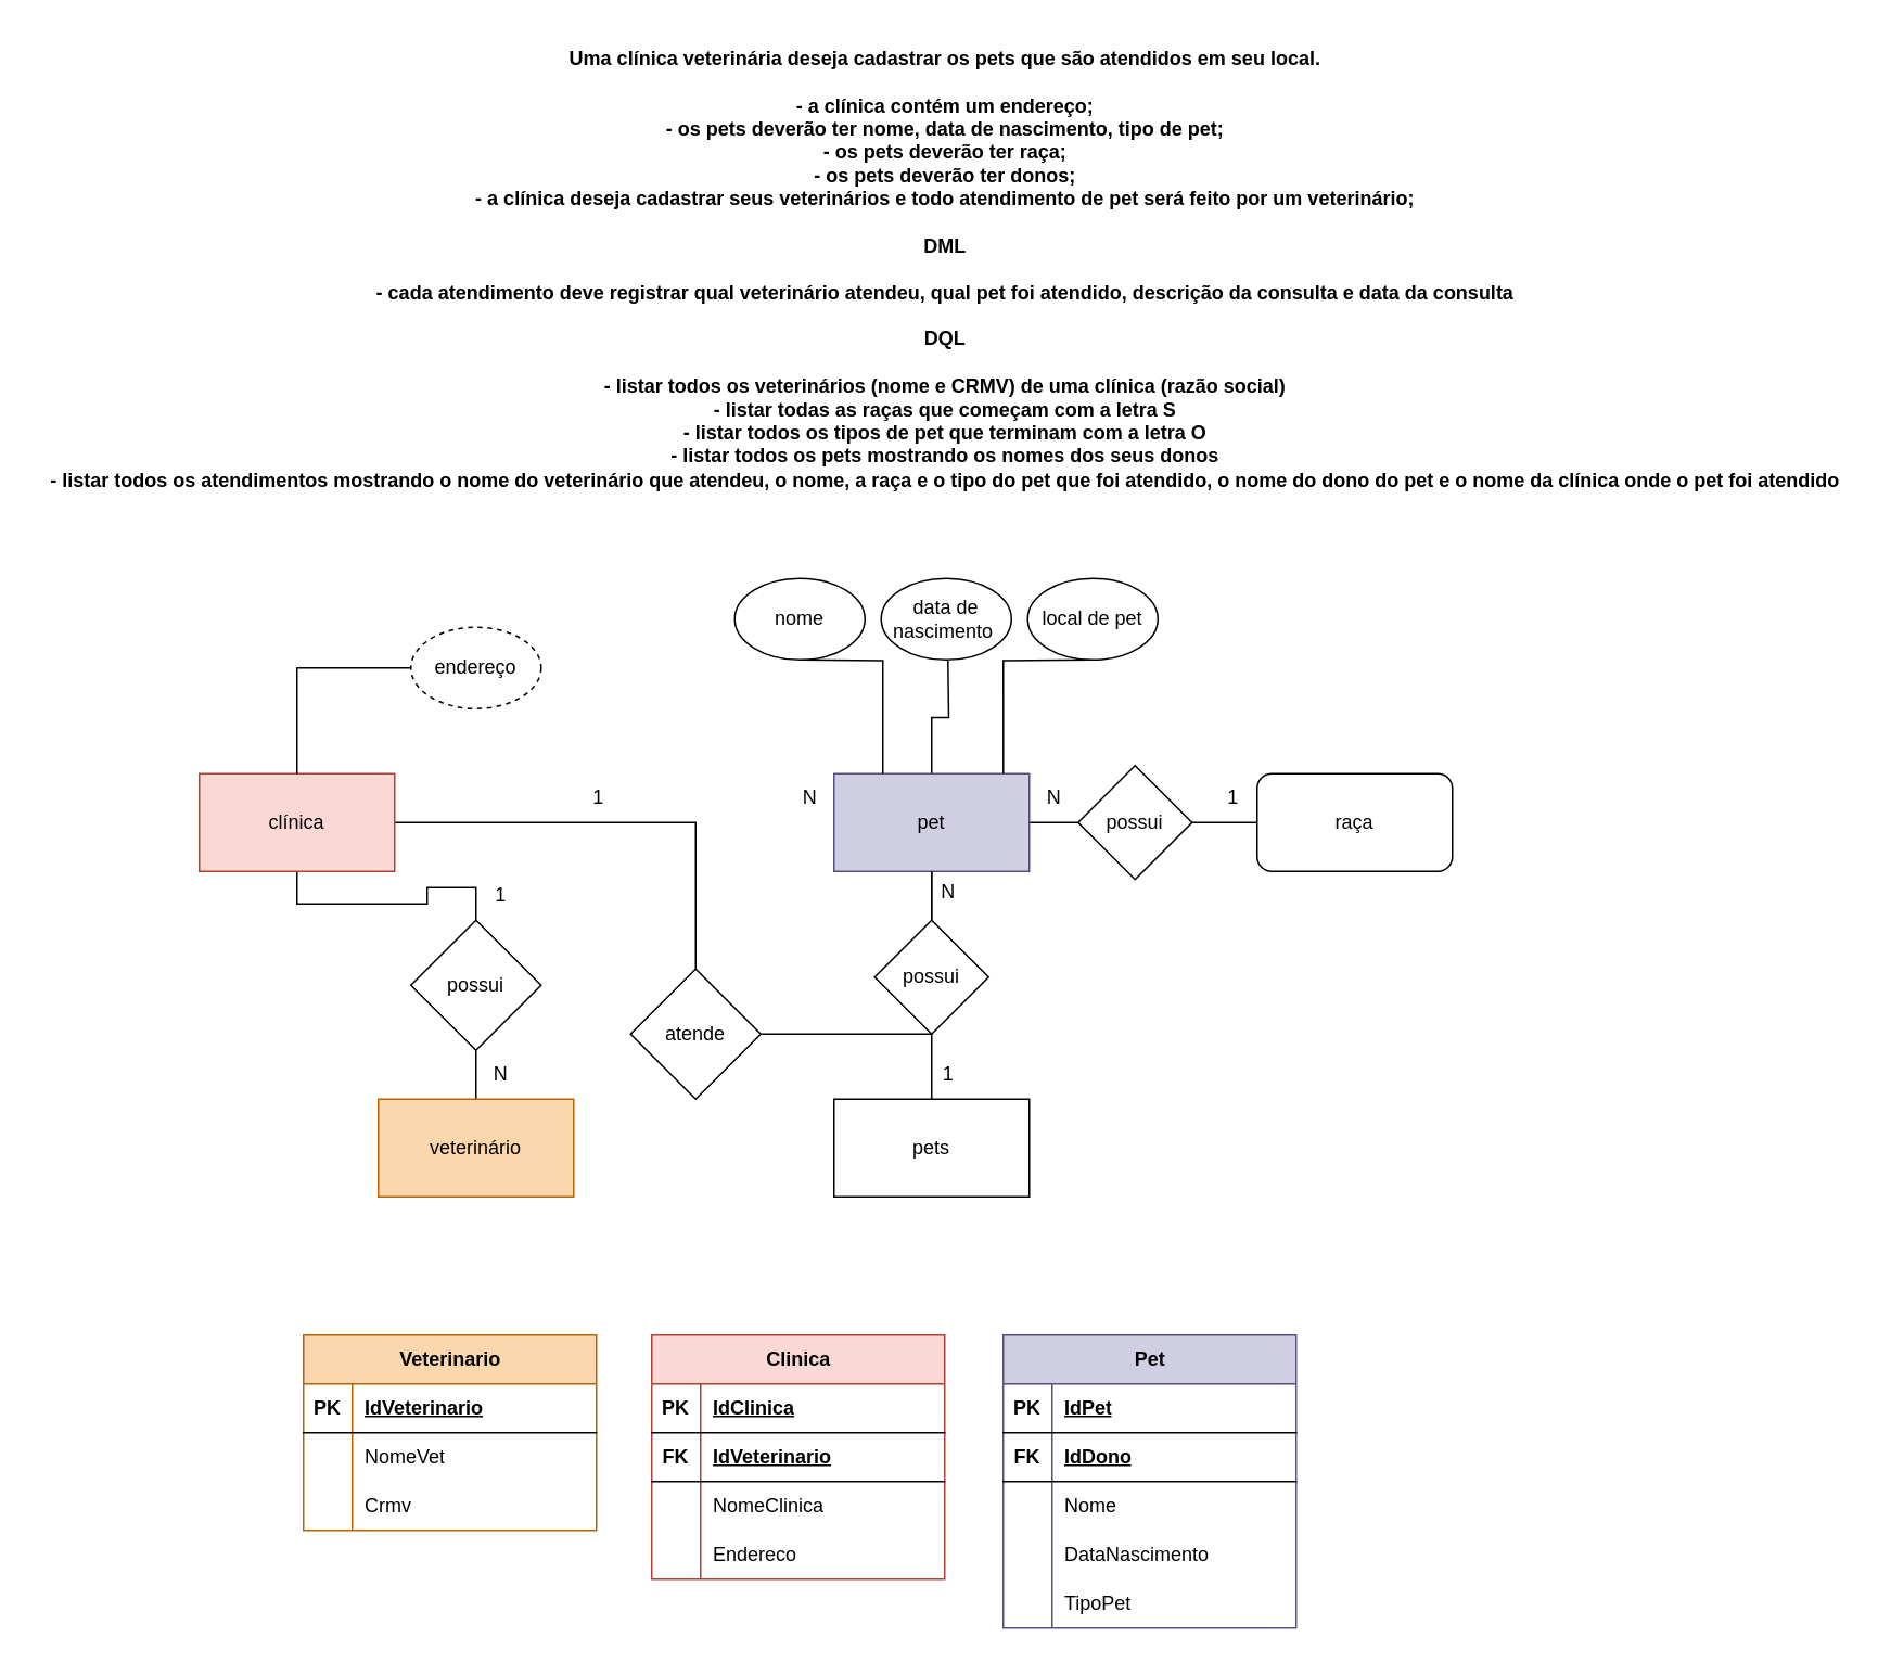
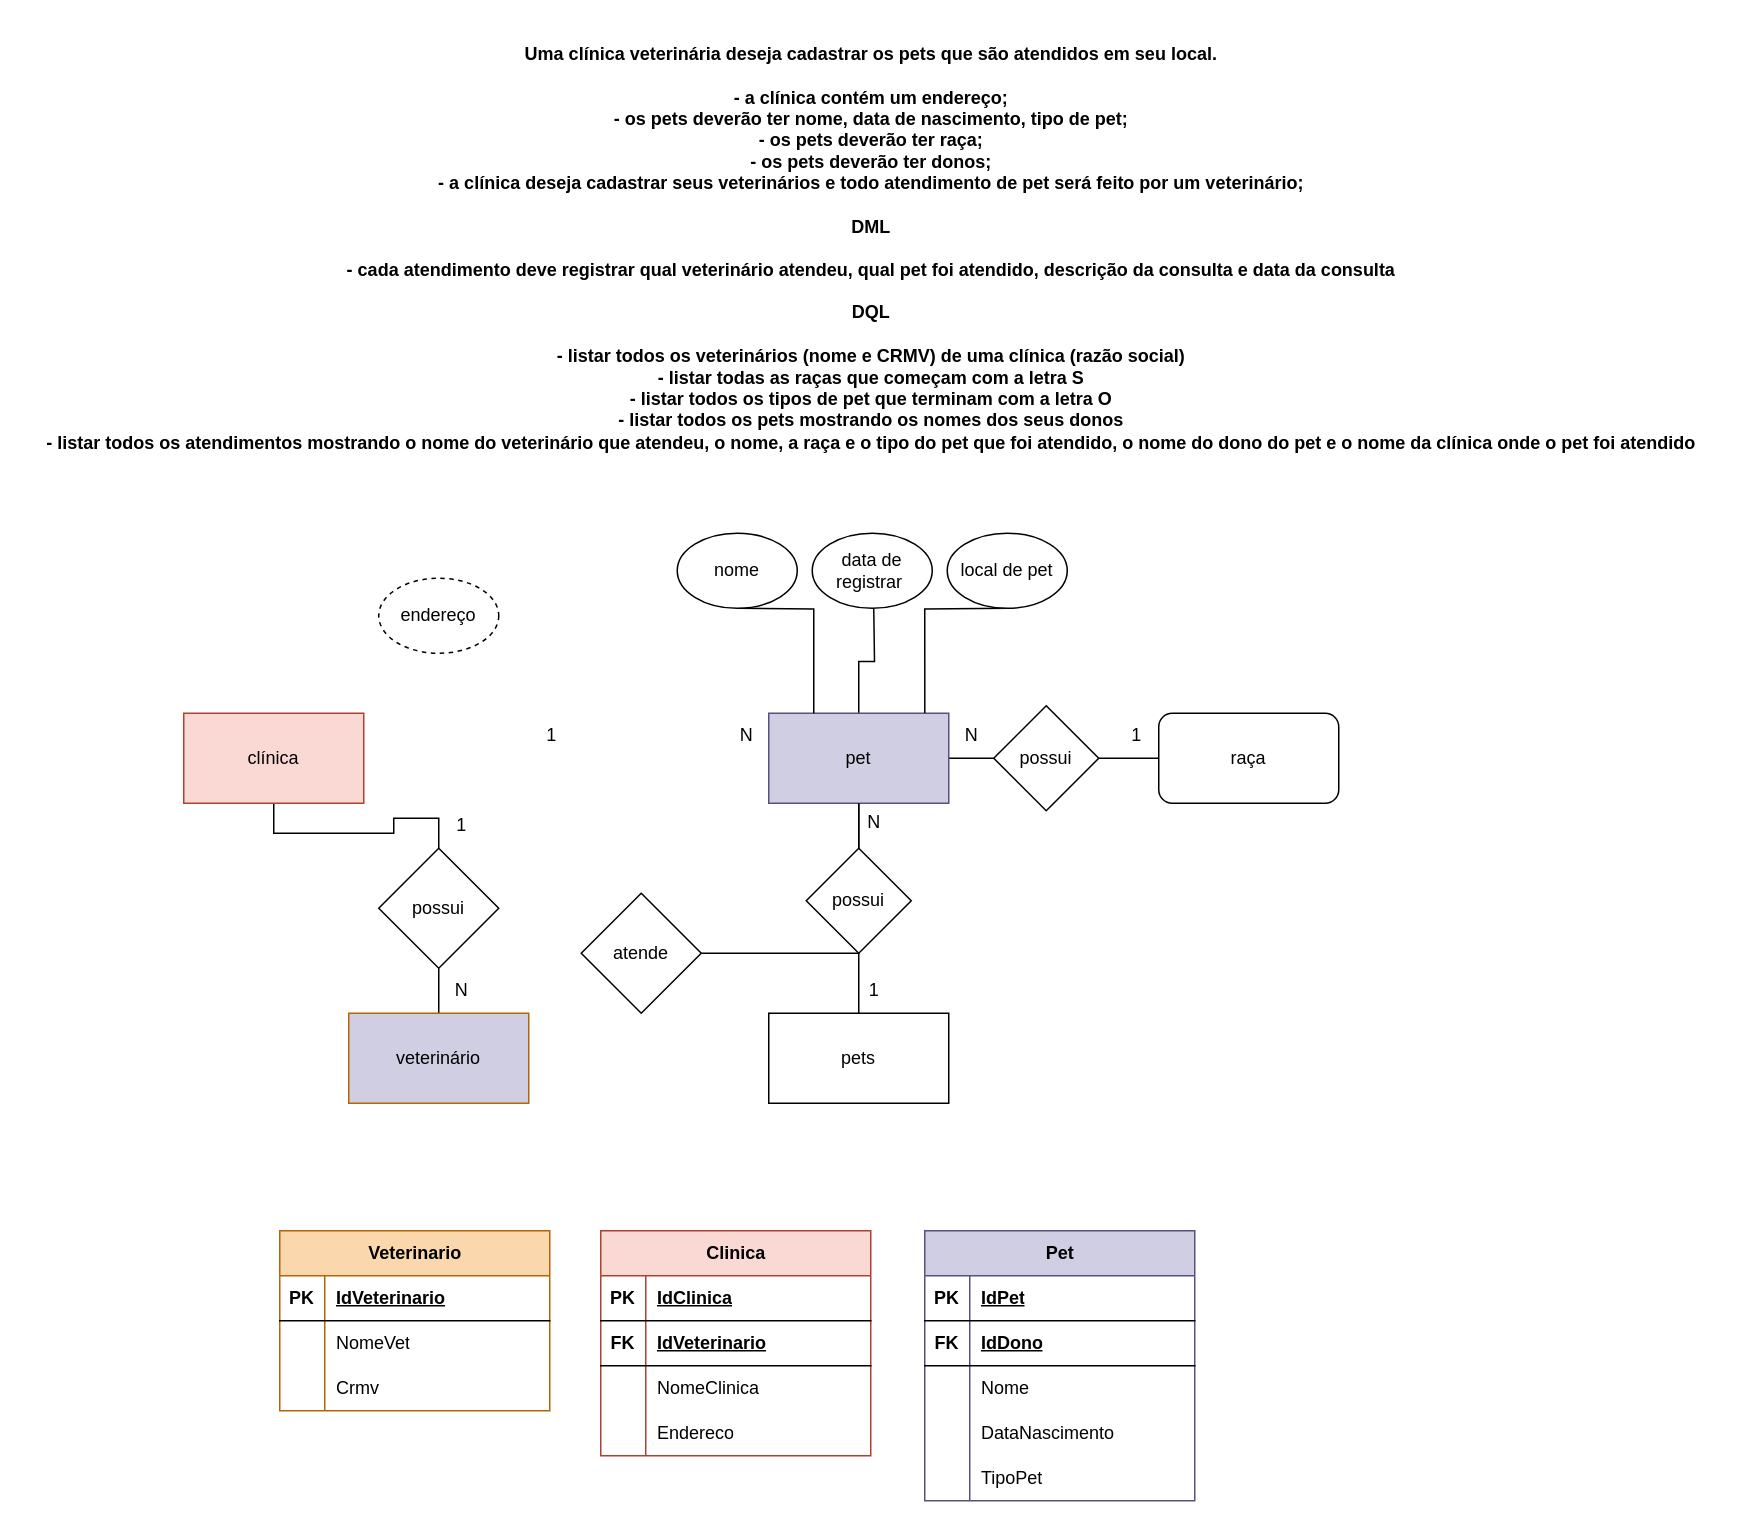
- <mxCell id="16" value="data de nascimento&amp;nbsp;" style="ellipse;whiteSpace=wrap;html=1;" parent="1" vertex="1"><mxGeometry x="541" y="355" width="80" height="50" as="geometry" /></mxCell>
+ <mxCell id="16" value="data de registrar&amp;nbsp;" style="ellipse;whiteSpace=wrap;html=1;" parent="1" vertex="1"><mxGeometry x="541" y="355" width="80" height="50" as="geometry" /></mxCell>
- <mxCell id="6" value="" style="edgeStyle=orthogonalEdgeStyle;rounded=0;orthogonalLoop=1;jettySize=auto;html=1;endArrow=none;endFill=0;" parent="1" source="7" target="5" edge="1"><mxGeometry relative="1" as="geometry" /></mxCell>
- <mxCell id="3" value="" style="edgeStyle=orthogonalEdgeStyle;rounded=0;orthogonalLoop=1;jettySize=auto;html=1;endArrow=none;endFill=0;" parent="1" source="5" target="13" edge="1"><mxGeometry relative="1" as="geometry" /></mxCell>
- <mxCell id="29" value="veterinário" style="rounded=0;whiteSpace=wrap;html=1;fillColor=#fad7ac;strokeColor=#b46504;" parent="1" vertex="1"><mxGeometry x="232" y="675" width="120" height="60" as="geometry" /></mxCell>
+ <mxCell id="29" value="veterinário" style="rounded=0;whiteSpace=wrap;html=1;fillColor=#d0cee2;strokeColor=#b46504;" parent="1" vertex="1"><mxGeometry x="232" y="675" width="120" height="60" as="geometry" /></mxCell>
